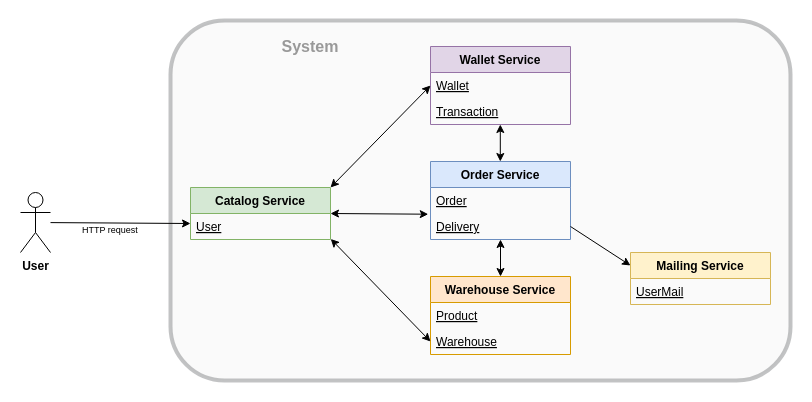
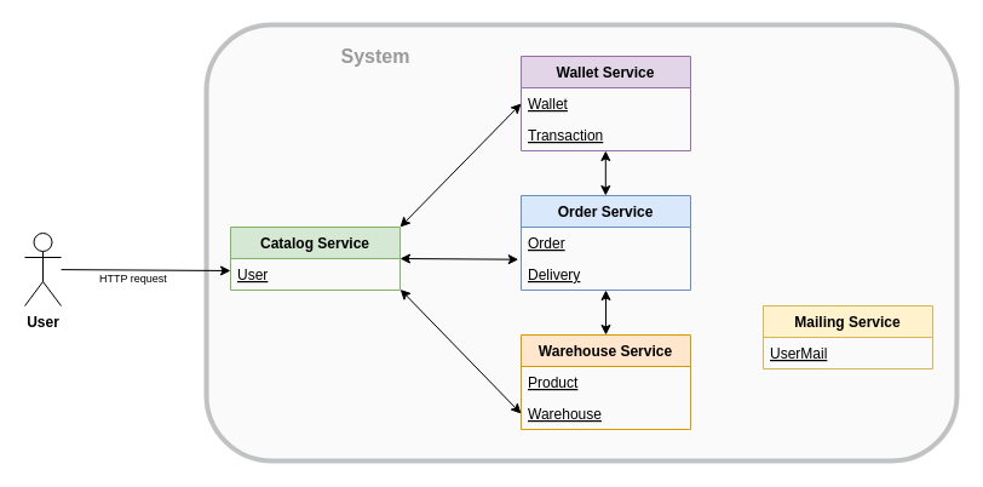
- <mxCell id="24" value="" style="endArrow=classic;html=1;entryX=0;entryY=0.25;entryDx=0;entryDy=0;exitX=1;exitY=0.5;exitDx=0;exitDy=0;" parent="1" source="10" target="22" edge="1"><mxGeometry width="50" height="50" relative="1" as="geometry"><mxPoint x="580" y="176" as="sourcePoint" /><mxPoint x="760" y="187" as="targetPoint" /></mxGeometry></mxCell>
